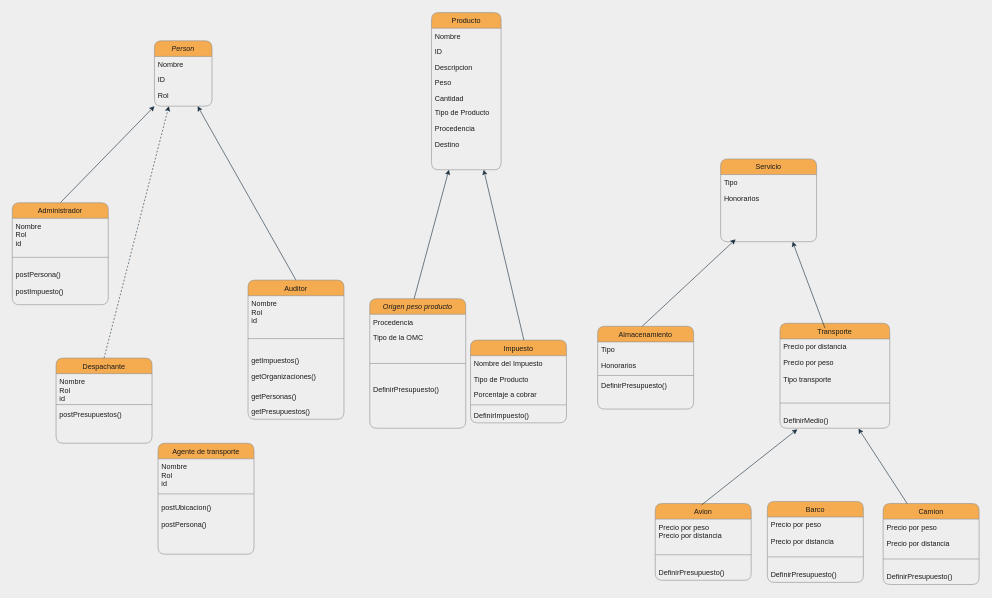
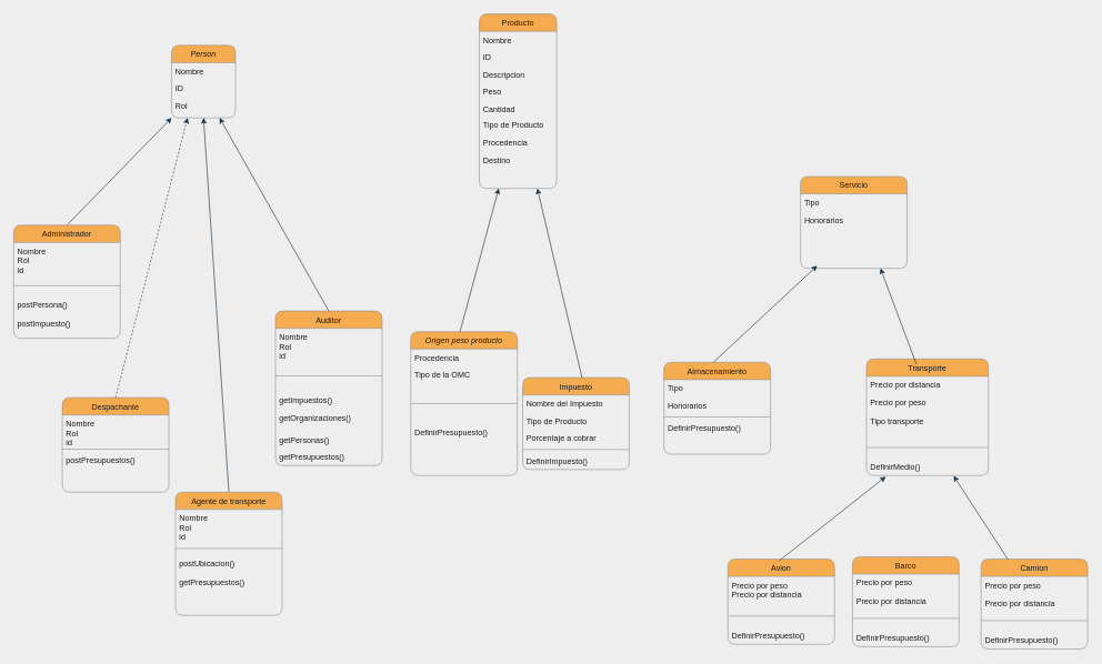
+ <mxCell id="45" style="edgeStyle=none;rounded=0;orthogonalLoop=1;jettySize=auto;html=1;exitX=0.5;exitY=0;exitDx=0;exitDy=0;entryX=0.5;entryY=1;entryDx=0;entryDy=0;strokeColor=#182E3E;fontColor=#1A1A1A;labelBackgroundColor=#EEEEEE;" edge="1" parent="1" source="46" target="2"><mxGeometry relative="1" as="geometry"><mxPoint x="326.351" y="472" as="targetPoint" /></mxGeometry></mxCell>
- <mxCell id="49" value="postUbicacion()&#10;&#10;postPersona()" style="text;align=left;verticalAlign=top;spacingLeft=4;spacingRight=4;overflow=hidden;rotatable=0;points=[[0,0.5],[1,0.5]];portConstraint=eastwest;fontColor=#1A1A1A;rounded=1;" vertex="1" parent="46"><mxGeometry y="94" width="160" height="60" as="geometry" /></mxCell>
+ <mxCell id="49" value="postUbicacion()&#10;&#10;getPresupuestos()" style="text;align=left;verticalAlign=top;spacingLeft=4;spacingRight=4;overflow=hidden;rotatable=0;points=[[0,0.5],[1,0.5]];portConstraint=eastwest;fontColor=#1A1A1A;rounded=1;" vertex="1" parent="46"><mxGeometry y="94" width="160" height="60" as="geometry" /></mxCell>
